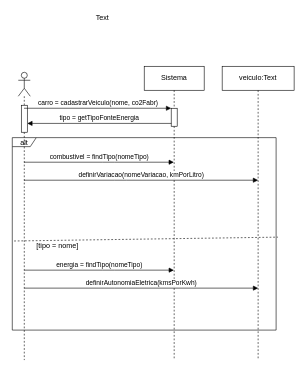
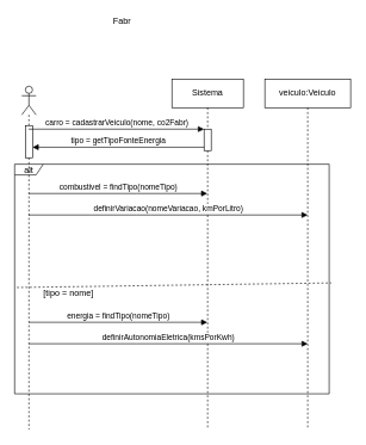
- <mxCell id="16" value="Text" style="text;html=1;align=center;verticalAlign=middle;resizable=0;points=[];autosize=1;strokeColor=none;fillColor=none;" vertex="1" parent="1"><mxGeometry x="150" y="20" width="40" height="20" as="geometry" /></mxCell>
+ <mxCell id="16" value="Fabr" style="text;html=1;align=center;verticalAlign=middle;resizable=0;points=[];autosize=1;strokeColor=none;fillColor=none;" vertex="1" parent="1"><mxGeometry x="150" y="20" width="40" height="20" as="geometry" /></mxCell>
- <mxCell id="12" value="veiculo:Text" style="shape=umlLifeline;perimeter=lifelinePerimeter;whiteSpace=wrap;html=1;container=1;collapsible=0;recursiveResize=0;outlineConnect=0;" parent="1" vertex="1"><mxGeometry x="370" y="110" width="120" height="490" as="geometry" /></mxCell>
+ <mxCell id="12" value="veiculo:Veiculo" style="shape=umlLifeline;perimeter=lifelinePerimeter;whiteSpace=wrap;html=1;container=1;collapsible=0;recursiveResize=0;outlineConnect=0;" parent="1" vertex="1"><mxGeometry x="370" y="110" width="120" height="490" as="geometry" /></mxCell>
